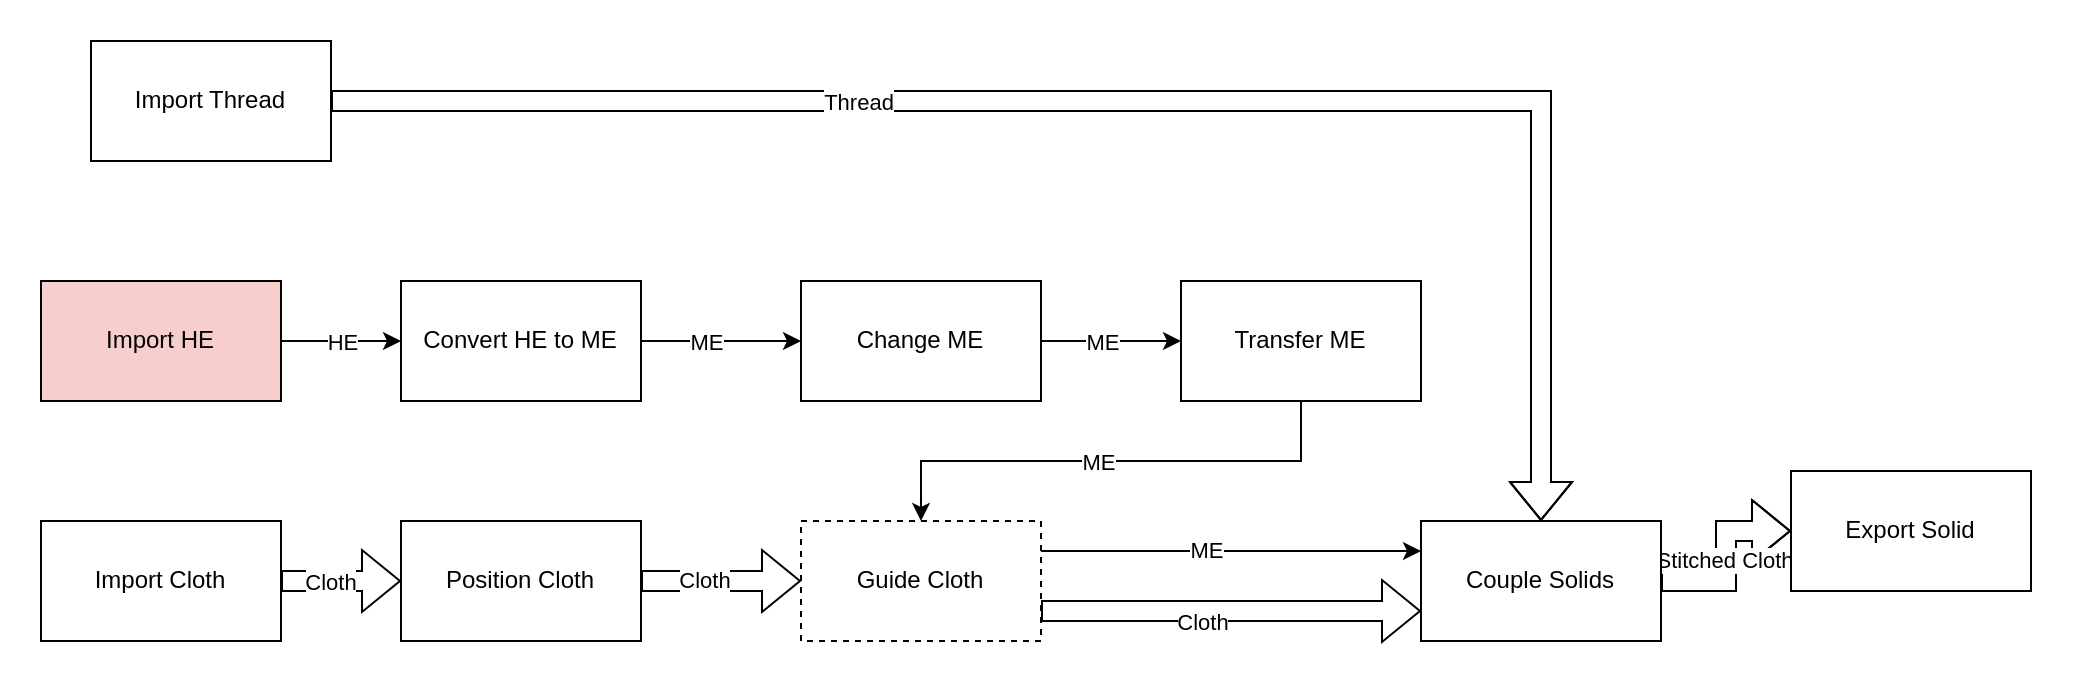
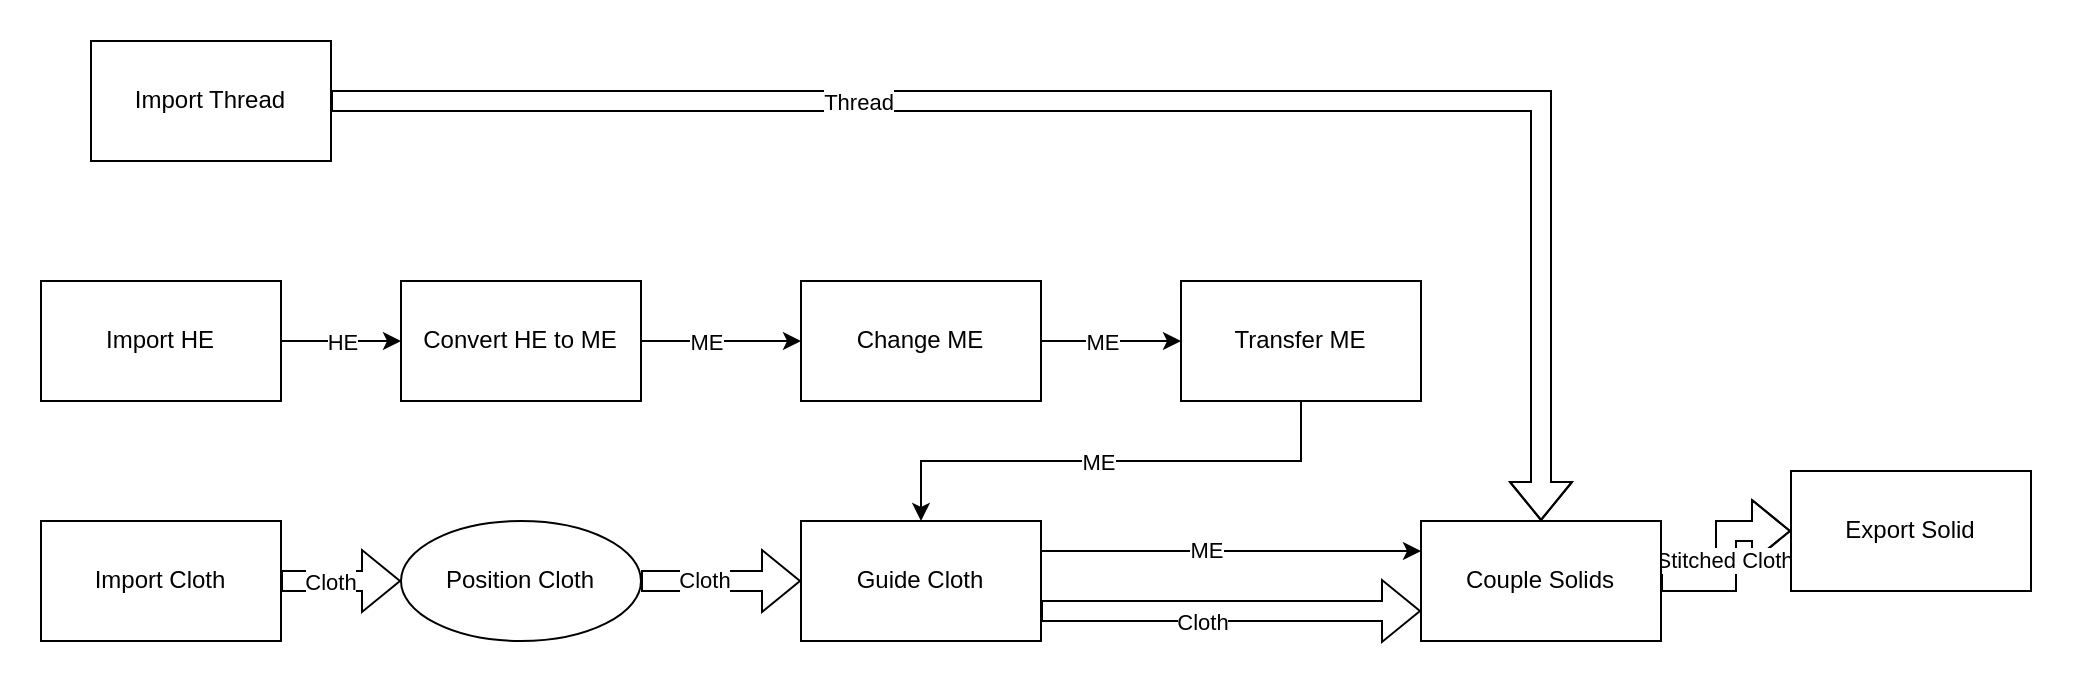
- <mxCell id="4" value="Import HE" style="rounded=0;whiteSpace=wrap;html=1;fillColor=#f8cecc;" vertex="1" parent="1"><mxGeometry x="20" y="140" width="120" height="60" as="geometry" /></mxCell>
+ <mxCell id="4" value="Import HE" style="rounded=0;whiteSpace=wrap;html=1;" vertex="1" parent="1"><mxGeometry x="20" y="140" width="120" height="60" as="geometry" /></mxCell>
- <mxCell id="25" value="Position Cloth" style="rounded=0;whiteSpace=wrap;html=1;" vertex="1" parent="1"><mxGeometry x="200" y="260" width="120" height="60" as="geometry" /></mxCell>
+ <mxCell id="25" value="Position Cloth" style="ellipse;whiteSpace=wrap;html=1;" vertex="1" parent="1"><mxGeometry x="200" y="260" width="120" height="60" as="geometry" /></mxCell>
- <mxCell id="28" value="Guide Cloth" style="rounded=0;whiteSpace=wrap;html=1;dashed=1;" vertex="1" parent="1"><mxGeometry x="400" y="260" width="120" height="60" as="geometry" /></mxCell>
+ <mxCell id="28" value="Guide Cloth" style="rounded=0;whiteSpace=wrap;html=1;" vertex="1" parent="1"><mxGeometry x="400" y="260" width="120" height="60" as="geometry" /></mxCell>
